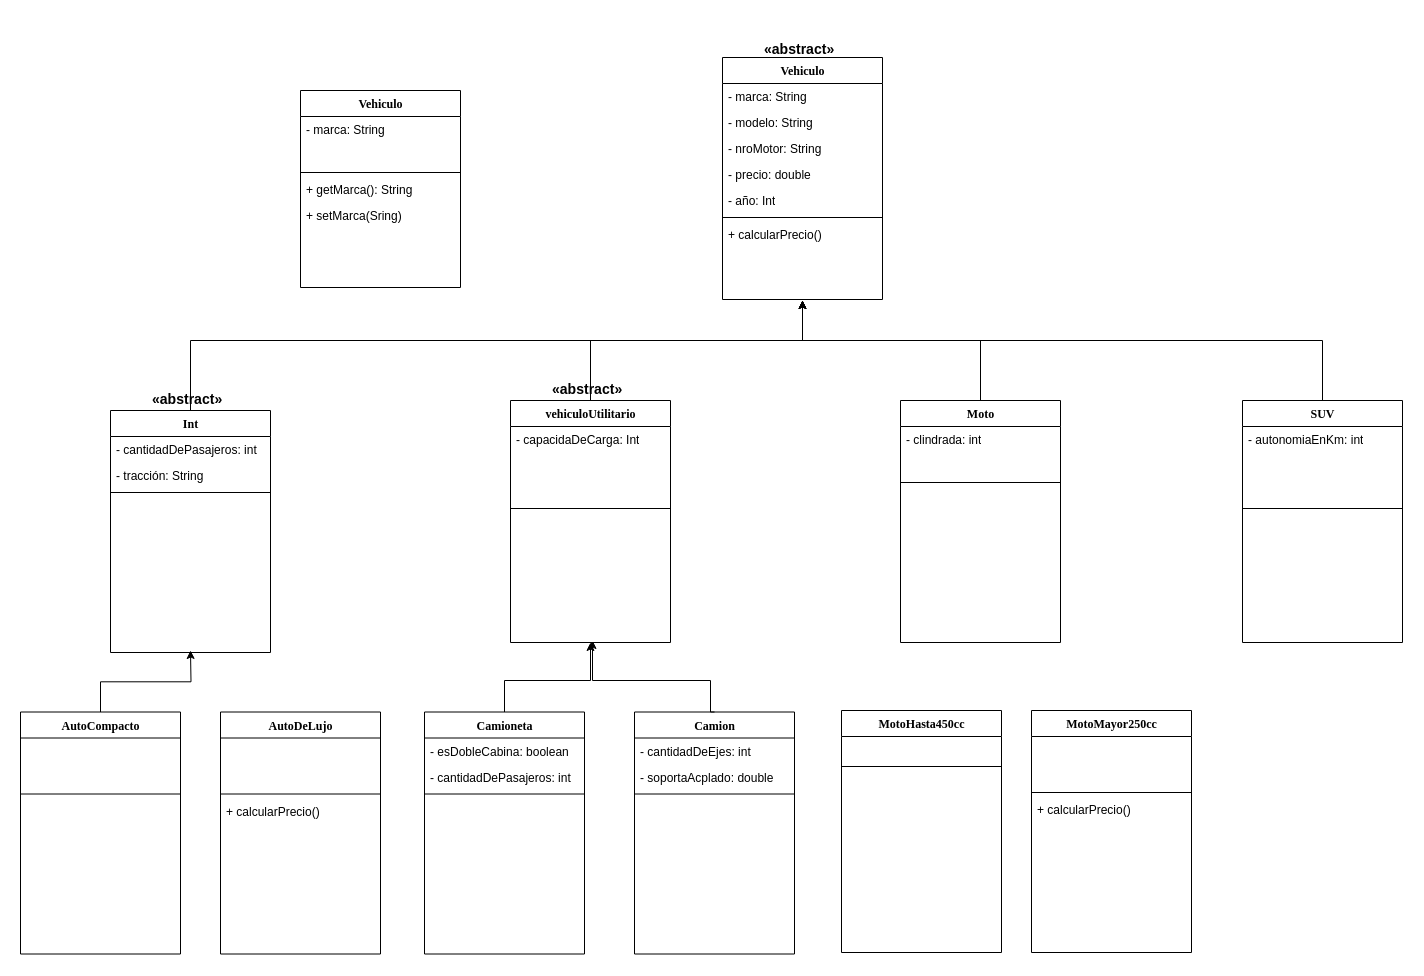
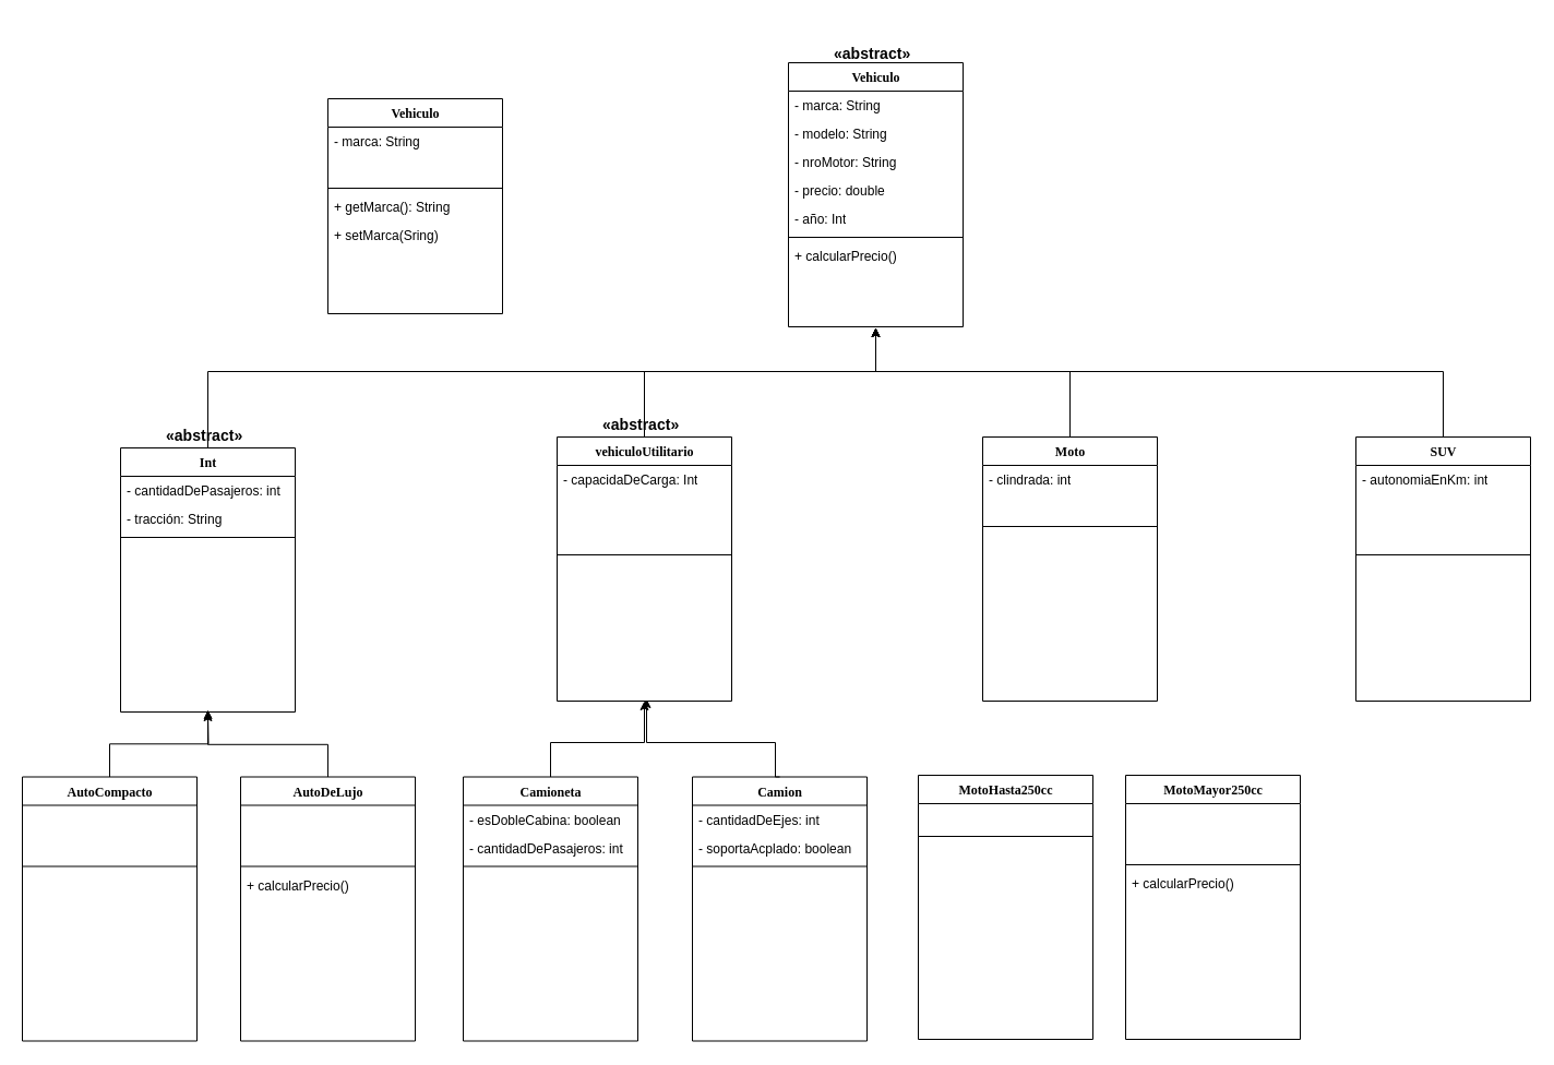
+ <mxCell id="56" style="edgeStyle=orthogonalEdgeStyle;rounded=0;orthogonalLoop=1;jettySize=auto;html=1;entryX=0.5;entryY=1;entryDx=0;entryDy=0;" edge="1" parent="1" source="57" target="16"><mxGeometry relative="1" as="geometry" /></mxCell>
- <mxCell id="72" value="MotoHasta450cc" style="swimlane;html=1;fontStyle=1;align=center;verticalAlign=top;childLayout=stackLayout;horizontal=1;startSize=26;horizontalStack=0;resizeParent=1;resizeLast=0;collapsible=1;marginBottom=0;swimlaneFillColor=#ffffff;rounded=0;shadow=0;comic=0;labelBackgroundColor=none;strokeWidth=1;fillColor=none;fontFamily=Verdana;fontSize=12" vertex="1" parent="1"><mxGeometry x="841" y="710" width="160" height="242" as="geometry" /></mxCell>
+ <mxCell id="72" value="MotoHasta250cc" style="swimlane;html=1;fontStyle=1;align=center;verticalAlign=top;childLayout=stackLayout;horizontal=1;startSize=26;horizontalStack=0;resizeParent=1;resizeLast=0;collapsible=1;marginBottom=0;swimlaneFillColor=#ffffff;rounded=0;shadow=0;comic=0;labelBackgroundColor=none;strokeWidth=1;fillColor=none;fontFamily=Verdana;fontSize=12" vertex="1" parent="1"><mxGeometry x="841" y="710" width="160" height="242" as="geometry" /></mxCell>
- <mxCell id="35" value="- soportaAcplado: double" style="text;html=1;strokeColor=none;fillColor=none;align=left;verticalAlign=top;spacingLeft=4;spacingRight=4;whiteSpace=wrap;overflow=hidden;rotatable=0;points=[[0,0.5],[1,0.5]];portConstraint=eastwest;" vertex="1" parent="33"><mxGeometry y="52" width="160" height="26" as="geometry" /></mxCell>
+ <mxCell id="35" value="- soportaAcplado: boolean" style="text;html=1;strokeColor=none;fillColor=none;align=left;verticalAlign=top;spacingLeft=4;spacingRight=4;whiteSpace=wrap;overflow=hidden;rotatable=0;points=[[0,0.5],[1,0.5]];portConstraint=eastwest;" vertex="1" parent="33"><mxGeometry y="52" width="160" height="26" as="geometry" /></mxCell>
